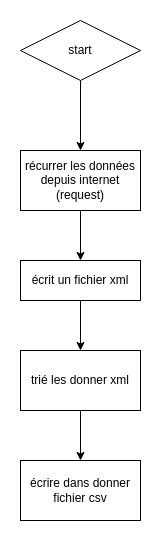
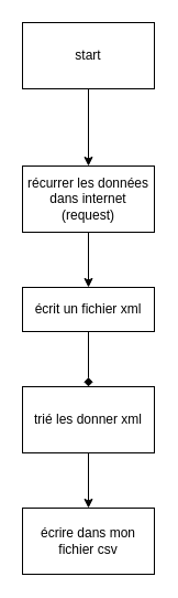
- <mxCell id="3" value="start" style="rhombus;whiteSpace=wrap;html=1;" vertex="1" parent="1"><mxGeometry x="20" y="20" width="120" height="60" as="geometry" /></mxCell>
+ <mxCell id="3" value="start" style="rounded=0;whiteSpace=wrap;html=1;" vertex="1" parent="1"><mxGeometry x="20" y="20" width="120" height="60" as="geometry" /></mxCell>
- <mxCell id="6" value="récurrer les données depuis internet&lt;br&gt;(request)" style="rounded=0;whiteSpace=wrap;html=1;" vertex="1" parent="1"><mxGeometry x="20" y="150" width="120" height="60" as="geometry" /></mxCell>
+ <mxCell id="6" value="récurrer les données dans internet&lt;br&gt;(request)" style="rounded=0;whiteSpace=wrap;html=1;" vertex="1" parent="1"><mxGeometry x="20" y="150" width="120" height="60" as="geometry" /></mxCell>
- <mxCell id="9" style="edgeStyle=none;html=1;exitX=0.5;exitY=1;exitDx=0;exitDy=0;entryX=0.5;entryY=0;entryDx=0;entryDy=0;" edge="1" parent="1" source="10" target="8"><mxGeometry relative="1" as="geometry" /></mxCell>
+ <mxCell id="9" style="edgeStyle=none;html=1;exitX=0.5;exitY=1;exitDx=0;exitDy=0;entryX=0.5;entryY=0;entryDx=0;entryDy=0;endArrow=diamond;" edge="1" parent="1" source="10" target="8"><mxGeometry relative="1" as="geometry" /></mxCell>
- <mxCell id="4" value="écrire dans donner fichier csv" style="rounded=0;whiteSpace=wrap;html=1;" vertex="1" parent="1"><mxGeometry x="20" y="460" width="120" height="60" as="geometry" /></mxCell>
+ <mxCell id="4" value="écrire dans mon fichier csv" style="rounded=0;whiteSpace=wrap;html=1;" vertex="1" parent="1"><mxGeometry x="20" y="460" width="120" height="60" as="geometry" /></mxCell>
